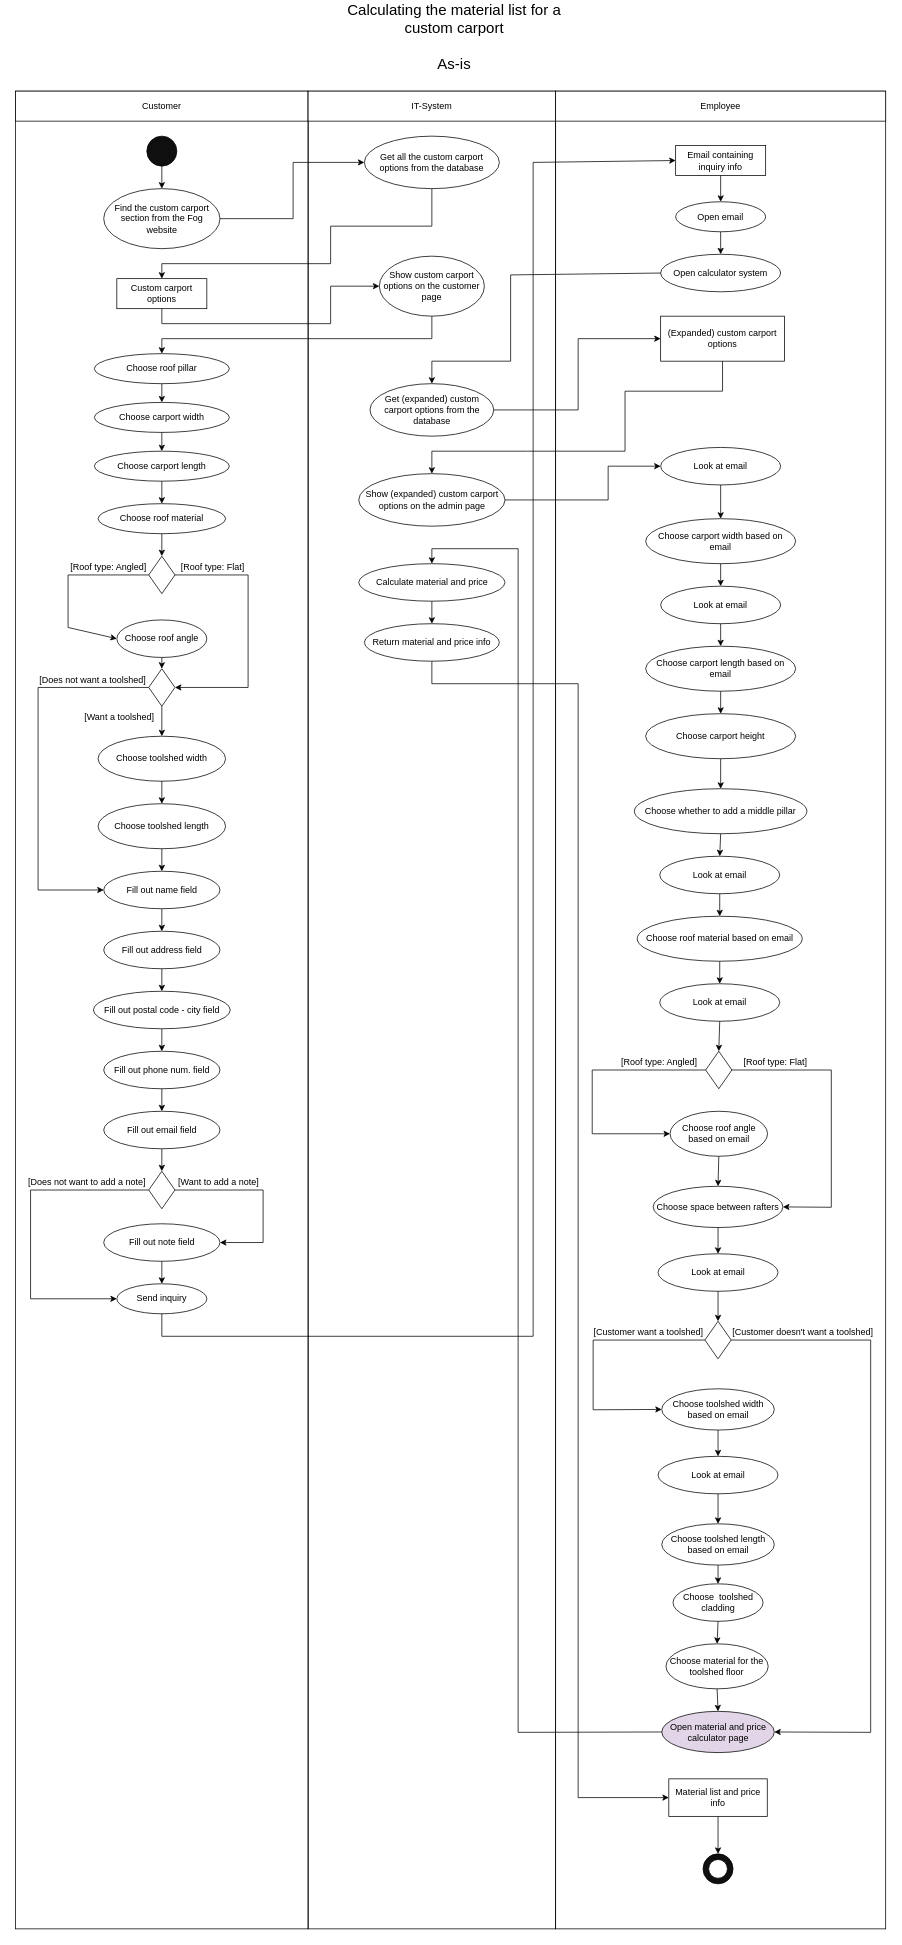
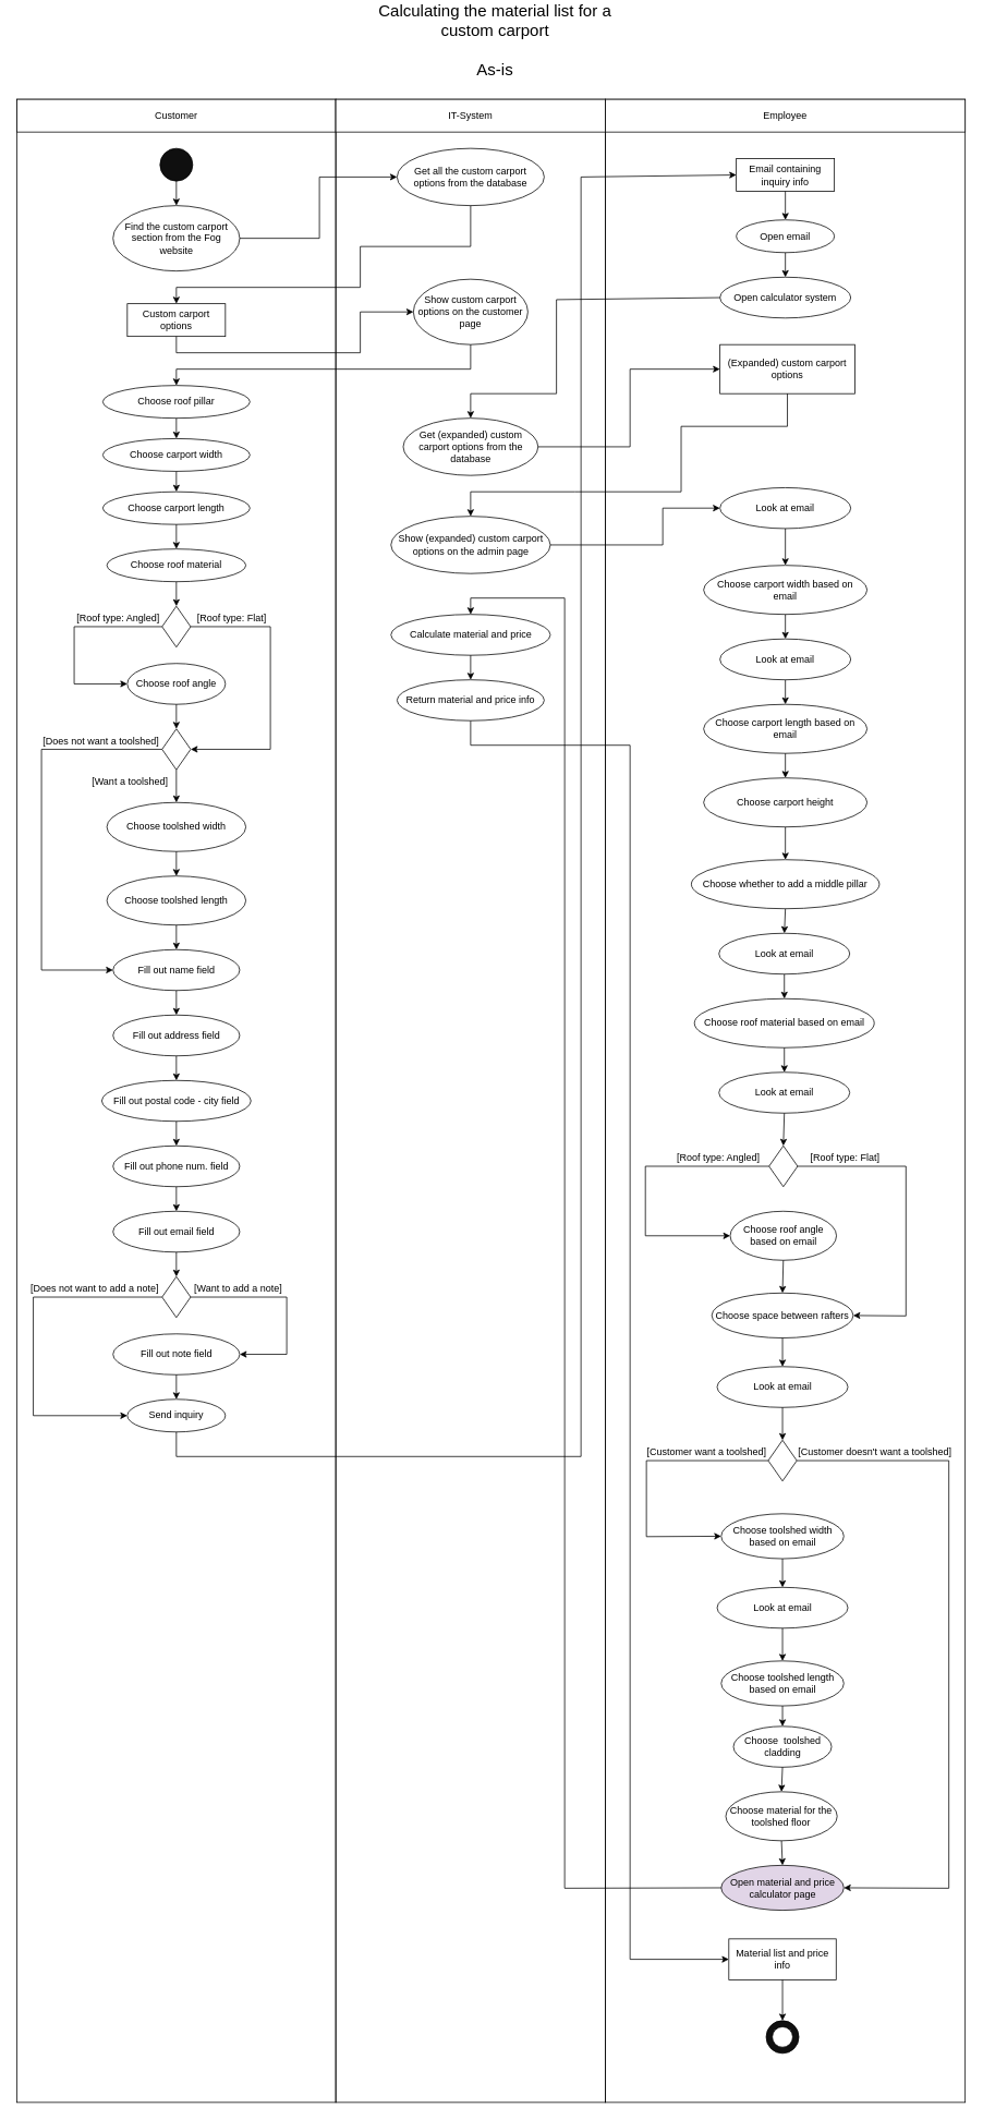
- <mxCell id="30" value="Choose roof angle" style="ellipse;whiteSpace=wrap;html=1;fontSize=12;fillColor=#FFFFFF;" vertex="1" parent="1"><mxGeometry x="155" y="825" width="120" height="50" as="geometry" /></mxCell>
+ <mxCell id="30" value="Choose roof angle" style="ellipse;whiteSpace=wrap;html=1;fontSize=12;fillColor=#FFFFFF;" vertex="1" parent="1"><mxGeometry x="155" y="810" width="120" height="50" as="geometry" /></mxCell>
